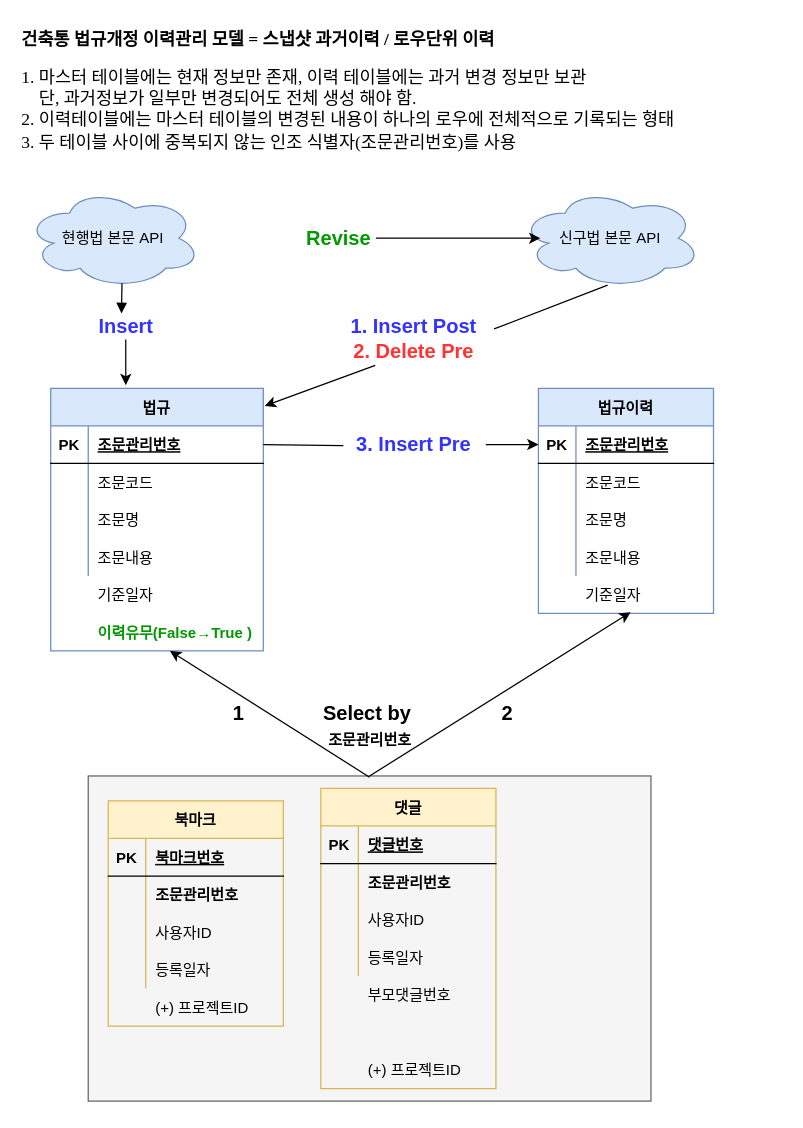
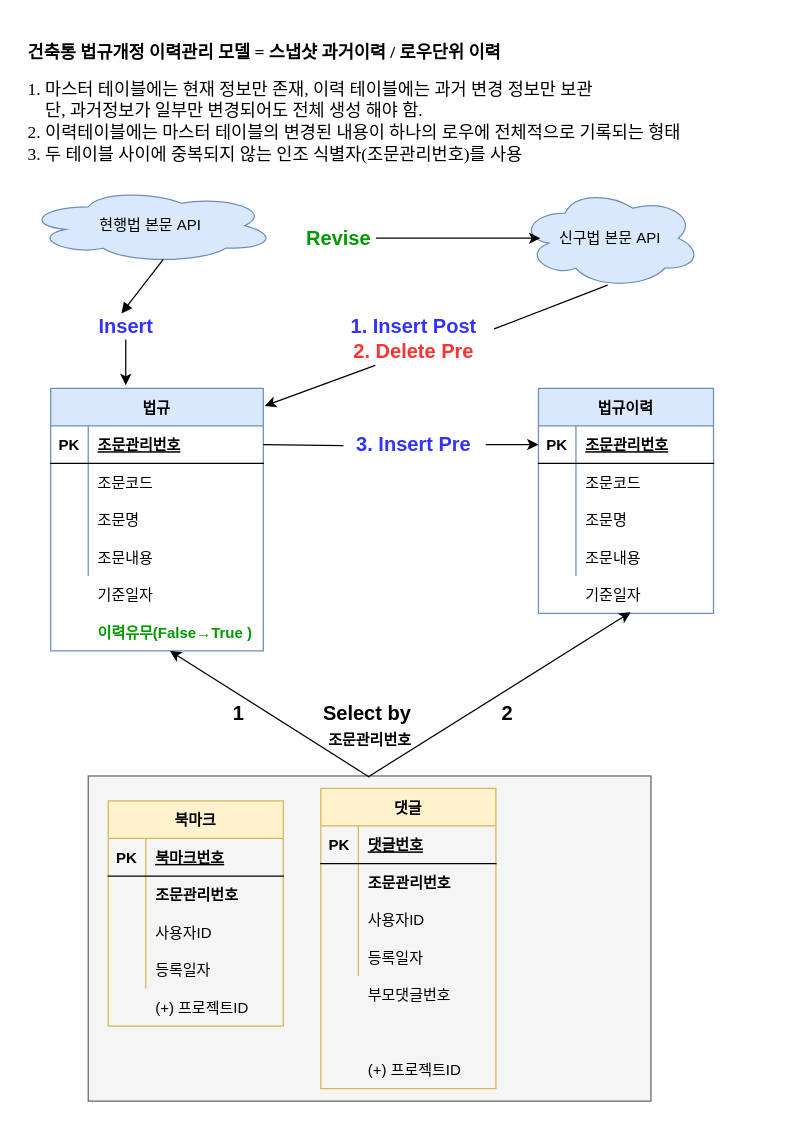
- <mxCell id="85" value="&lt;p style=&quot;font-size: 14px&quot;&gt;&lt;font style=&quot;font-size: 14px&quot; color=&quot;#000000&quot; face=&quot;Verdana&quot;&gt;&lt;b&gt;건축통 법규개정 이력관리 모델 = 스냅샷 과거이력 / 로우단위 이력&lt;/b&gt;&lt;/font&gt;&lt;/p&gt;&lt;font face=&quot;Verdana&quot;&gt;&lt;span style=&quot;font-size: 14px ; color: rgb(0 , 0 , 0)&quot;&gt;1. 마스터 테이블에는 현재 정보만 존재, 이력 테이블에는 과거 변경 정보만 보관&lt;br&gt;&lt;/span&gt;&lt;span style=&quot;color: rgb(0 , 0 , 0) ; font-size: 14px&quot;&gt;&amp;nbsp; &amp;nbsp; 단, 과거정보가 일부만 변경되어도 전체 생성 해야 함.&lt;br&gt;&lt;/span&gt;&lt;span style=&quot;color: rgb(0 , 0 , 0) ; font-size: 14px&quot;&gt;2. 이력테이블에는 마스터 테이블의 변경된 내용이 하나의 로우에 전체적으로 기록되는 형태&lt;br&gt;&lt;/span&gt;&lt;span style=&quot;color: rgb(0 , 0 , 0) ; font-size: 14px&quot;&gt;3. 두 테이블 사이에 중복되지 않는 인조 식별자(조문관리번호)를 사용&lt;/span&gt;&lt;/font&gt;&lt;span style=&quot;color: rgb(0 , 0 , 0) ; font-size: 14px&quot;&gt;&lt;br&gt;&lt;/span&gt;" style="text;html=1;align=left;verticalAlign=middle;resizable=0;points=[];autosize=1;strokeColor=none;fontColor=#009900;" parent="1" vertex="1"><mxGeometry x="15" y="10" width="600" height="110" as="geometry" /></mxCell>
+ <mxCell id="85" value="&lt;p style=&quot;font-size: 14px&quot;&gt;&lt;font style=&quot;font-size: 14px&quot; color=&quot;#000000&quot; face=&quot;Verdana&quot;&gt;&lt;b&gt;건축통 법규개정 이력관리 모델 = 스냅샷 과거이력 / 로우단위 이력&lt;/b&gt;&lt;/font&gt;&lt;/p&gt;&lt;font face=&quot;Verdana&quot;&gt;&lt;span style=&quot;font-size: 14px ; color: rgb(0 , 0 , 0)&quot;&gt;1. 마스터 테이블에는 현재 정보만 존재, 이력 테이블에는 과거 변경 정보만 보관&lt;br&gt;&lt;/span&gt;&lt;span style=&quot;color: rgb(0 , 0 , 0) ; font-size: 14px&quot;&gt;&amp;nbsp; &amp;nbsp; 단, 과거정보가 일부만 변경되어도 전체 생성 해야 함.&lt;br&gt;&lt;/span&gt;&lt;span style=&quot;color: rgb(0 , 0 , 0) ; font-size: 14px&quot;&gt;2. 이력테이블에는 마스터 테이블의 변경된 내용이 하나의 로우에 전체적으로 기록되는 형태&lt;br&gt;&lt;/span&gt;&lt;span style=&quot;color: rgb(0 , 0 , 0) ; font-size: 14px&quot;&gt;3. 두 테이블 사이에 중복되지 않는 인조 식별자(조문관리번호)를 사용&lt;/span&gt;&lt;/font&gt;&lt;span style=&quot;color: rgb(0 , 0 , 0) ; font-size: 14px&quot;&gt;&lt;br&gt;&lt;/span&gt;" style="text;html=1;align=left;verticalAlign=middle;resizable=0;points=[];autosize=1;strokeColor=none;fontColor=#009900;" parent="1" vertex="1"><mxGeometry x="20" y="20" width="600" height="110" as="geometry" /></mxCell>
- <mxCell id="32" value="현행법 본문 API" style="ellipse;shape=cloud;whiteSpace=wrap;html=1;fillColor=#dae8fc;strokeColor=#6c8ebf;" parent="1" vertex="1"><mxGeometry x="20" y="150" width="140" height="80" as="geometry" /></mxCell>
+ <mxCell id="32" value="현행법 본문 API" style="ellipse;shape=cloud;whiteSpace=wrap;html=1;fillColor=#dae8fc;strokeColor=#6c8ebf;" parent="1" vertex="1"><mxGeometry x="20" y="150" width="200" height="60" as="geometry" /></mxCell>
